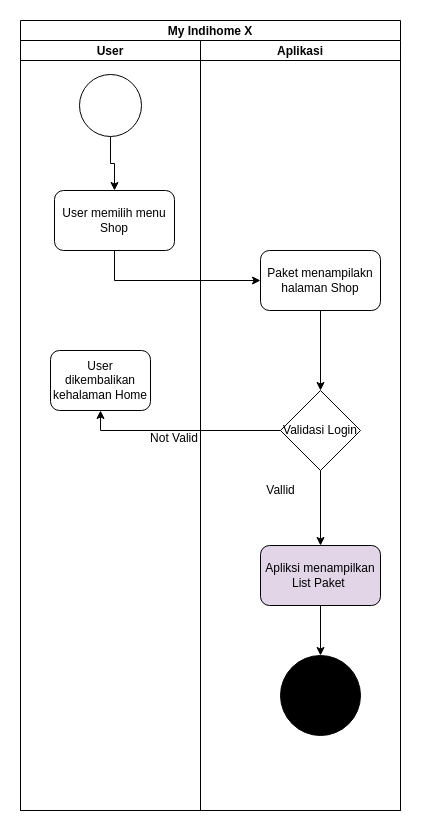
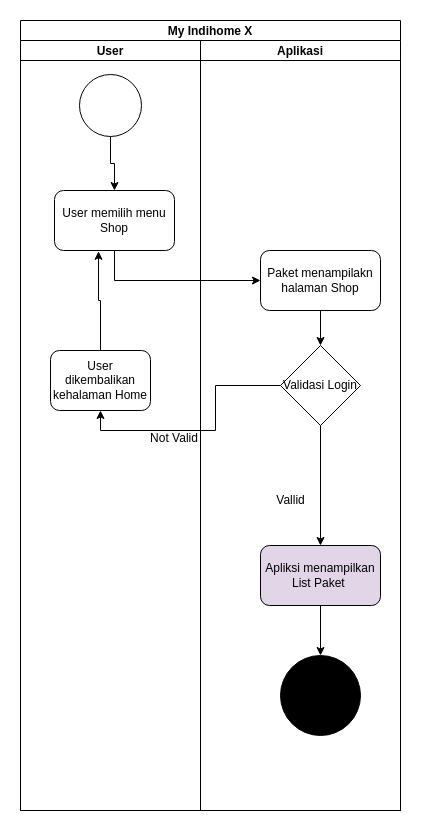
+ <mxCell id="5" style="edgeStyle=orthogonalEdgeStyle;rounded=0;orthogonalLoop=1;jettySize=auto;html=1;exitX=0.5;exitY=0;exitDx=0;exitDy=0;entryX=0.367;entryY=1.013;entryDx=0;entryDy=0;entryPerimeter=0;" parent="3" source="6" target="4" edge="1"><mxGeometry relative="1" as="geometry" /></mxCell>
- <mxCell id="14" value="Validasi Login" style="rhombus;whiteSpace=wrap;html=1;" parent="12" vertex="1"><mxGeometry x="80" y="350" width="80" height="80" as="geometry" /></mxCell>
+ <mxCell id="14" value="Validasi Login" style="rhombus;whiteSpace=wrap;html=1;" parent="12" vertex="1"><mxGeometry x="80" y="305" width="80" height="80" as="geometry" /></mxCell>
- <mxCell id="20" value="Vallid" style="text;html=1;align=center;verticalAlign=middle;resizable=0;points=[];autosize=1;strokeColor=none;fillColor=none;" parent="12" vertex="1"><mxGeometry x="60" y="440" width="40" height="20" as="geometry" /></mxCell>
+ <mxCell id="20" value="Vallid" style="text;html=1;align=center;verticalAlign=middle;resizable=0;points=[];autosize=1;strokeColor=none;fillColor=none;" parent="12" vertex="1"><mxGeometry x="70" y="450" width="40" height="20" as="geometry" /></mxCell>
